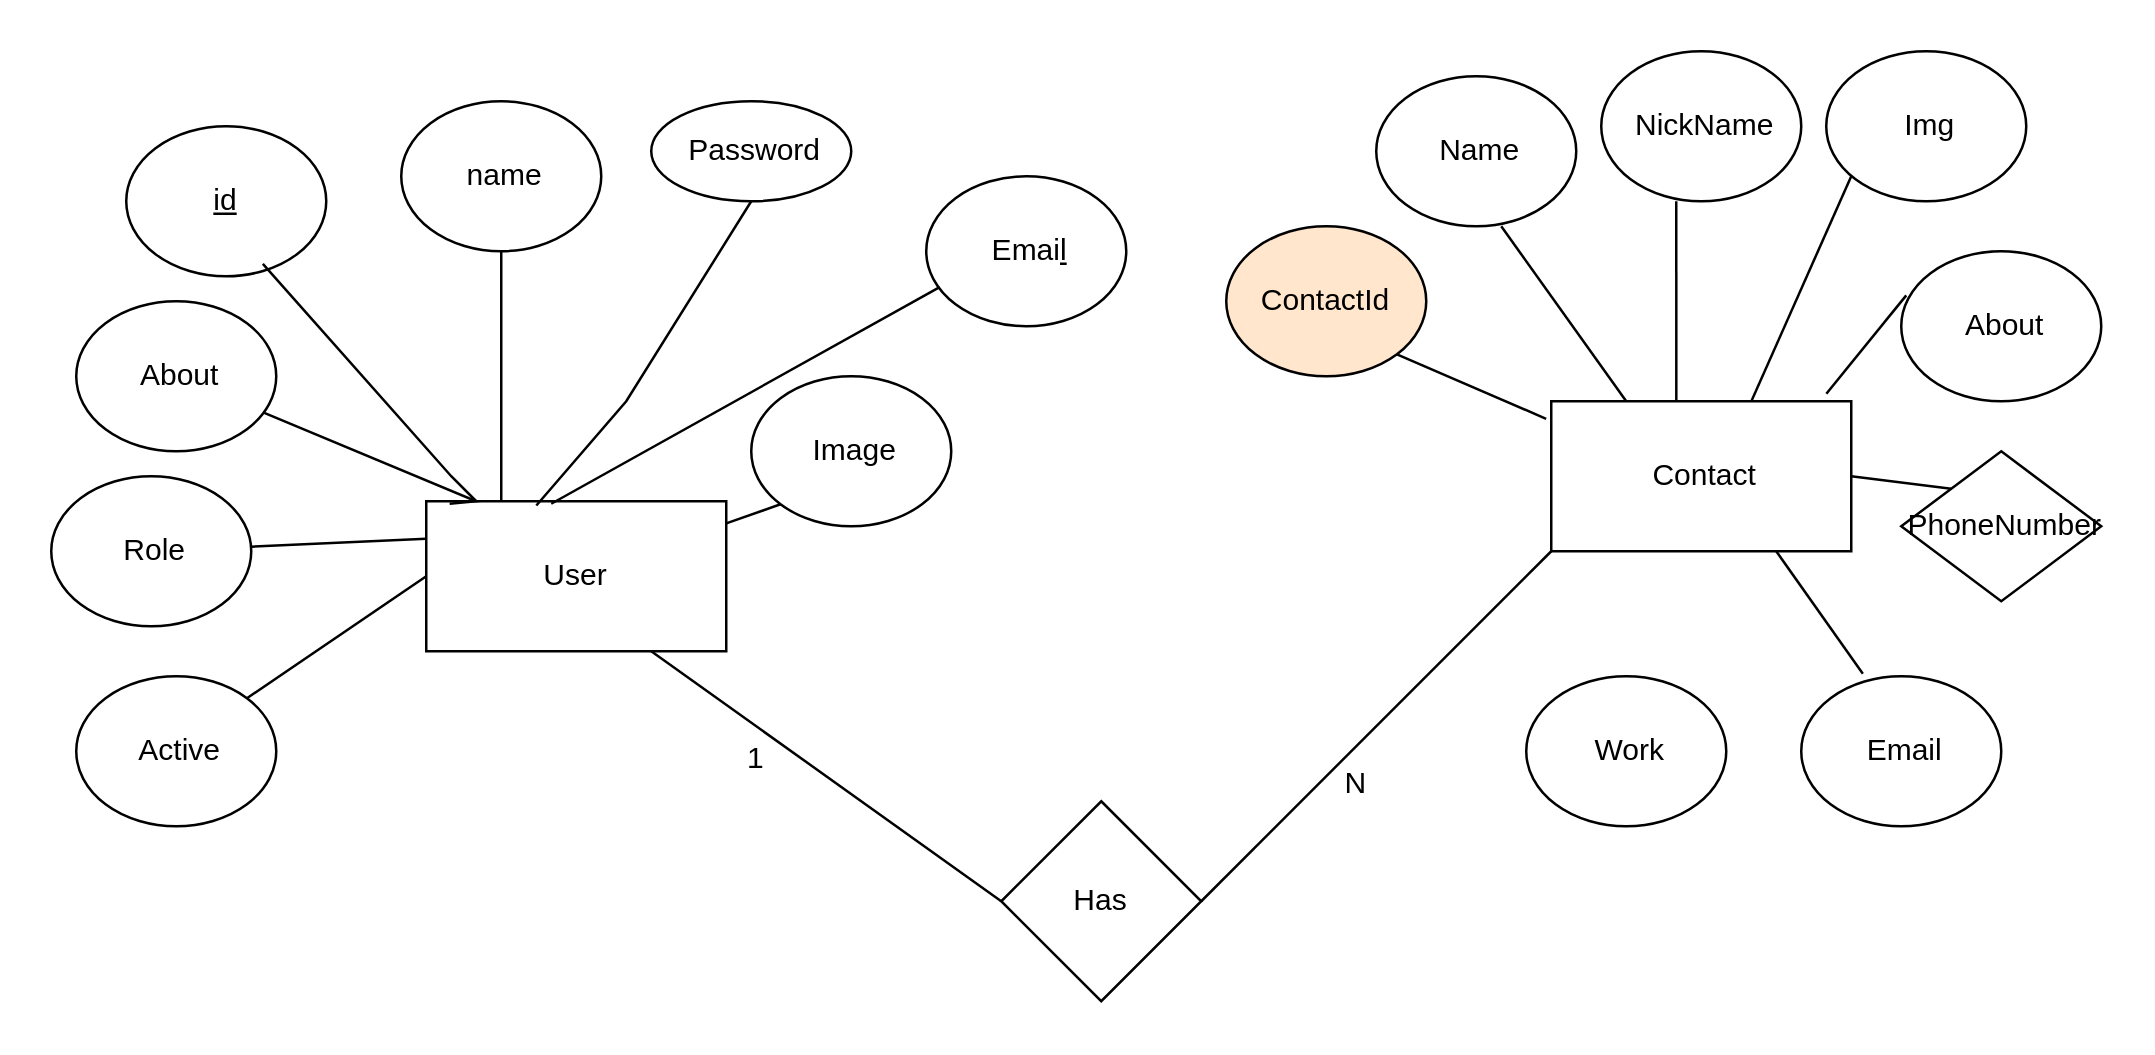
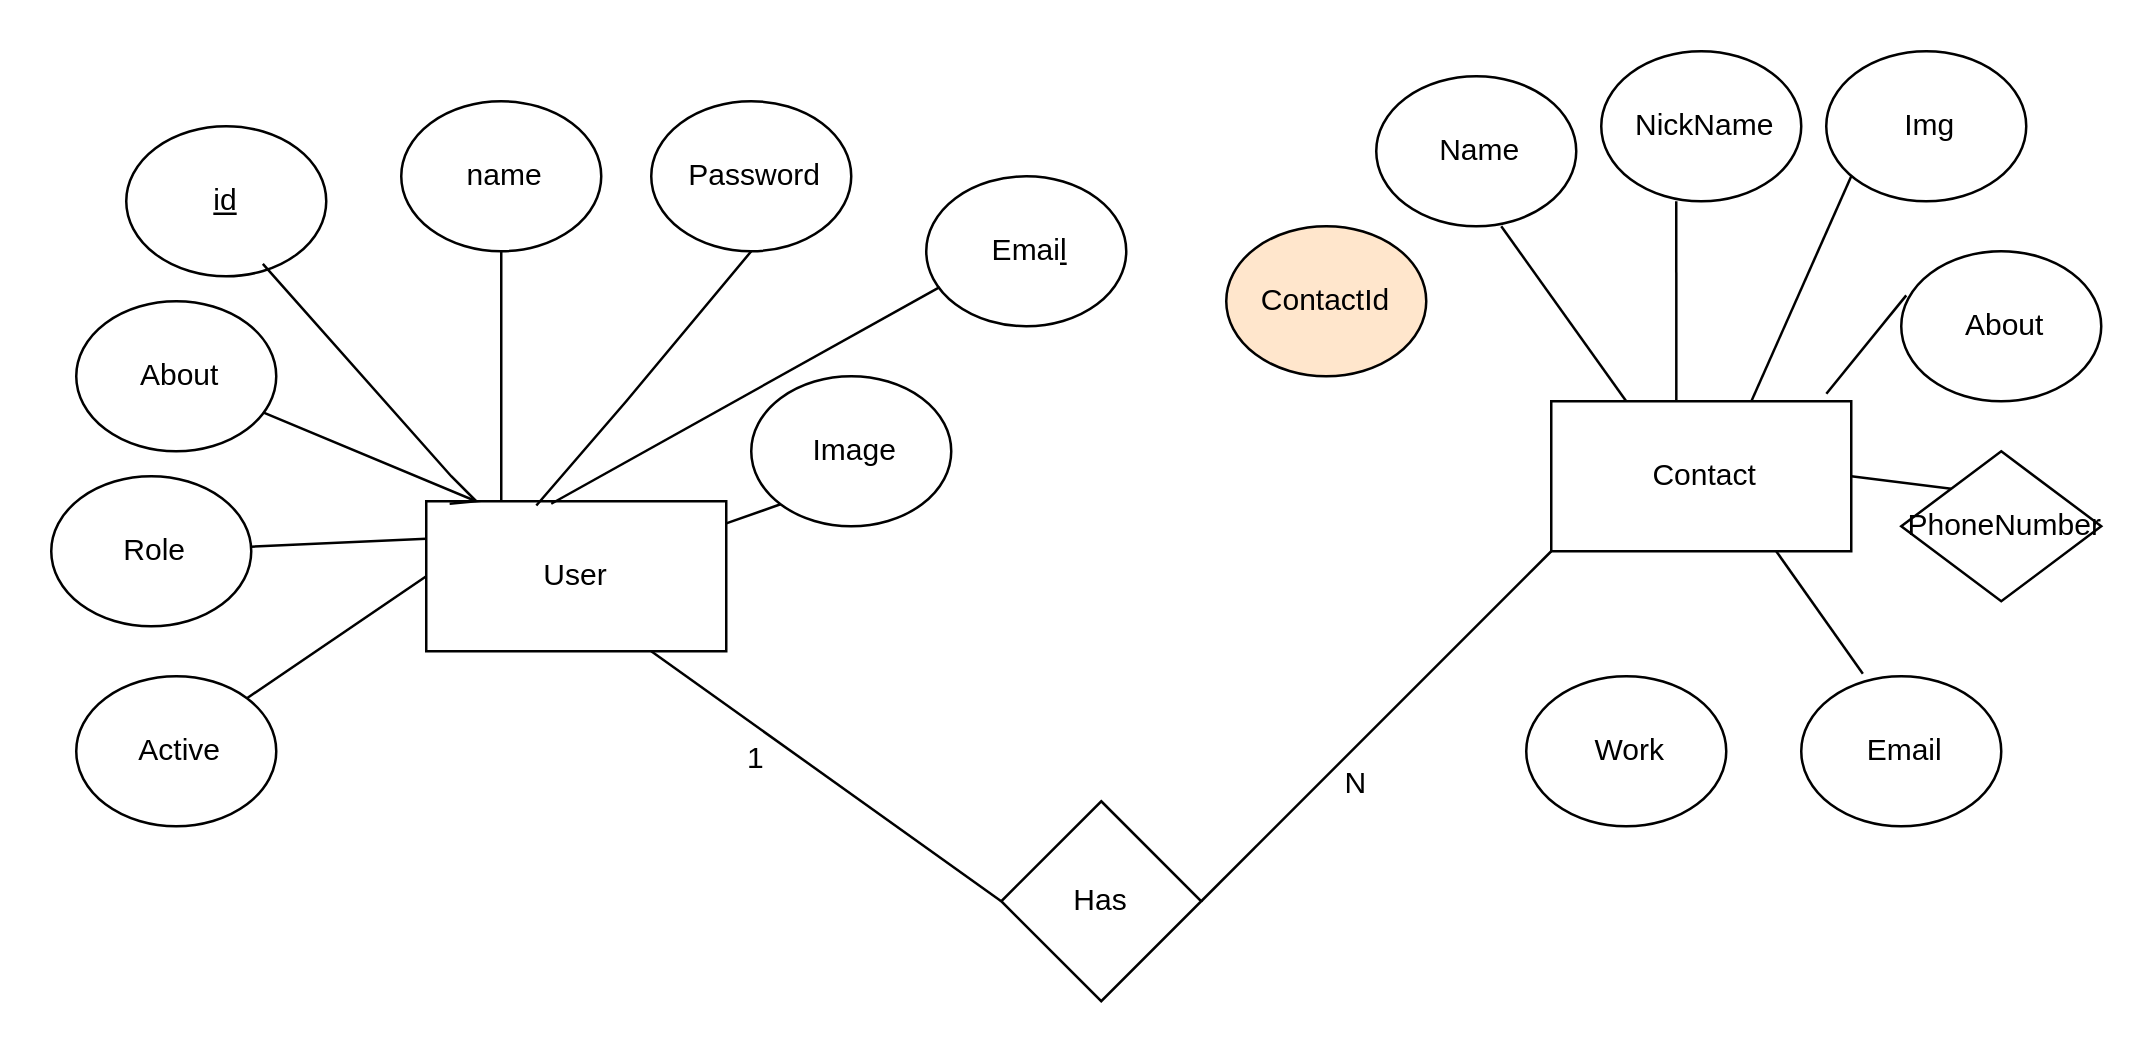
- <mxCell id="6" value="&amp;nbsp;Password" style="ellipse;whiteSpace=wrap;html=1;" vertex="1" parent="1"><mxGeometry x="260" y="40" width="80" height="40" as="geometry" /></mxCell>
+ <mxCell id="6" value="&amp;nbsp;Password" style="ellipse;whiteSpace=wrap;html=1;" vertex="1" parent="1"><mxGeometry x="260" y="40" width="80" height="60" as="geometry" /></mxCell>
- <mxCell id="28" value="" style="endArrow=none;html=1;rounded=0;exitX=-0.017;exitY=0.117;exitDx=0;exitDy=0;exitPerimeter=0;entryX=1;entryY=1;entryDx=0;entryDy=0;" edge="1" parent="1" source="3" target="20"><mxGeometry width="50" height="50" relative="1" as="geometry"><mxPoint x="505" y="190" as="sourcePoint" /><mxPoint x="555" y="140" as="targetPoint" /></mxGeometry></mxCell>
